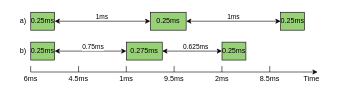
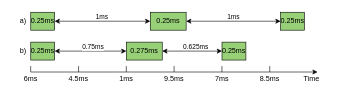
- <mxCell id="22" value="2ms" style="text;html=1;strokeColor=none;fillColor=none;align=center;verticalAlign=middle;whiteSpace=wrap;rounded=0;" parent="1" vertex="1"><mxGeometry x="340" y="117" width="60" height="30" as="geometry" /></mxCell>
+ <mxCell id="22" value="7ms" style="text;html=1;strokeColor=none;fillColor=none;align=center;verticalAlign=middle;whiteSpace=wrap;rounded=0;" parent="1" vertex="1"><mxGeometry x="340" y="117" width="60" height="30" as="geometry" /></mxCell>
